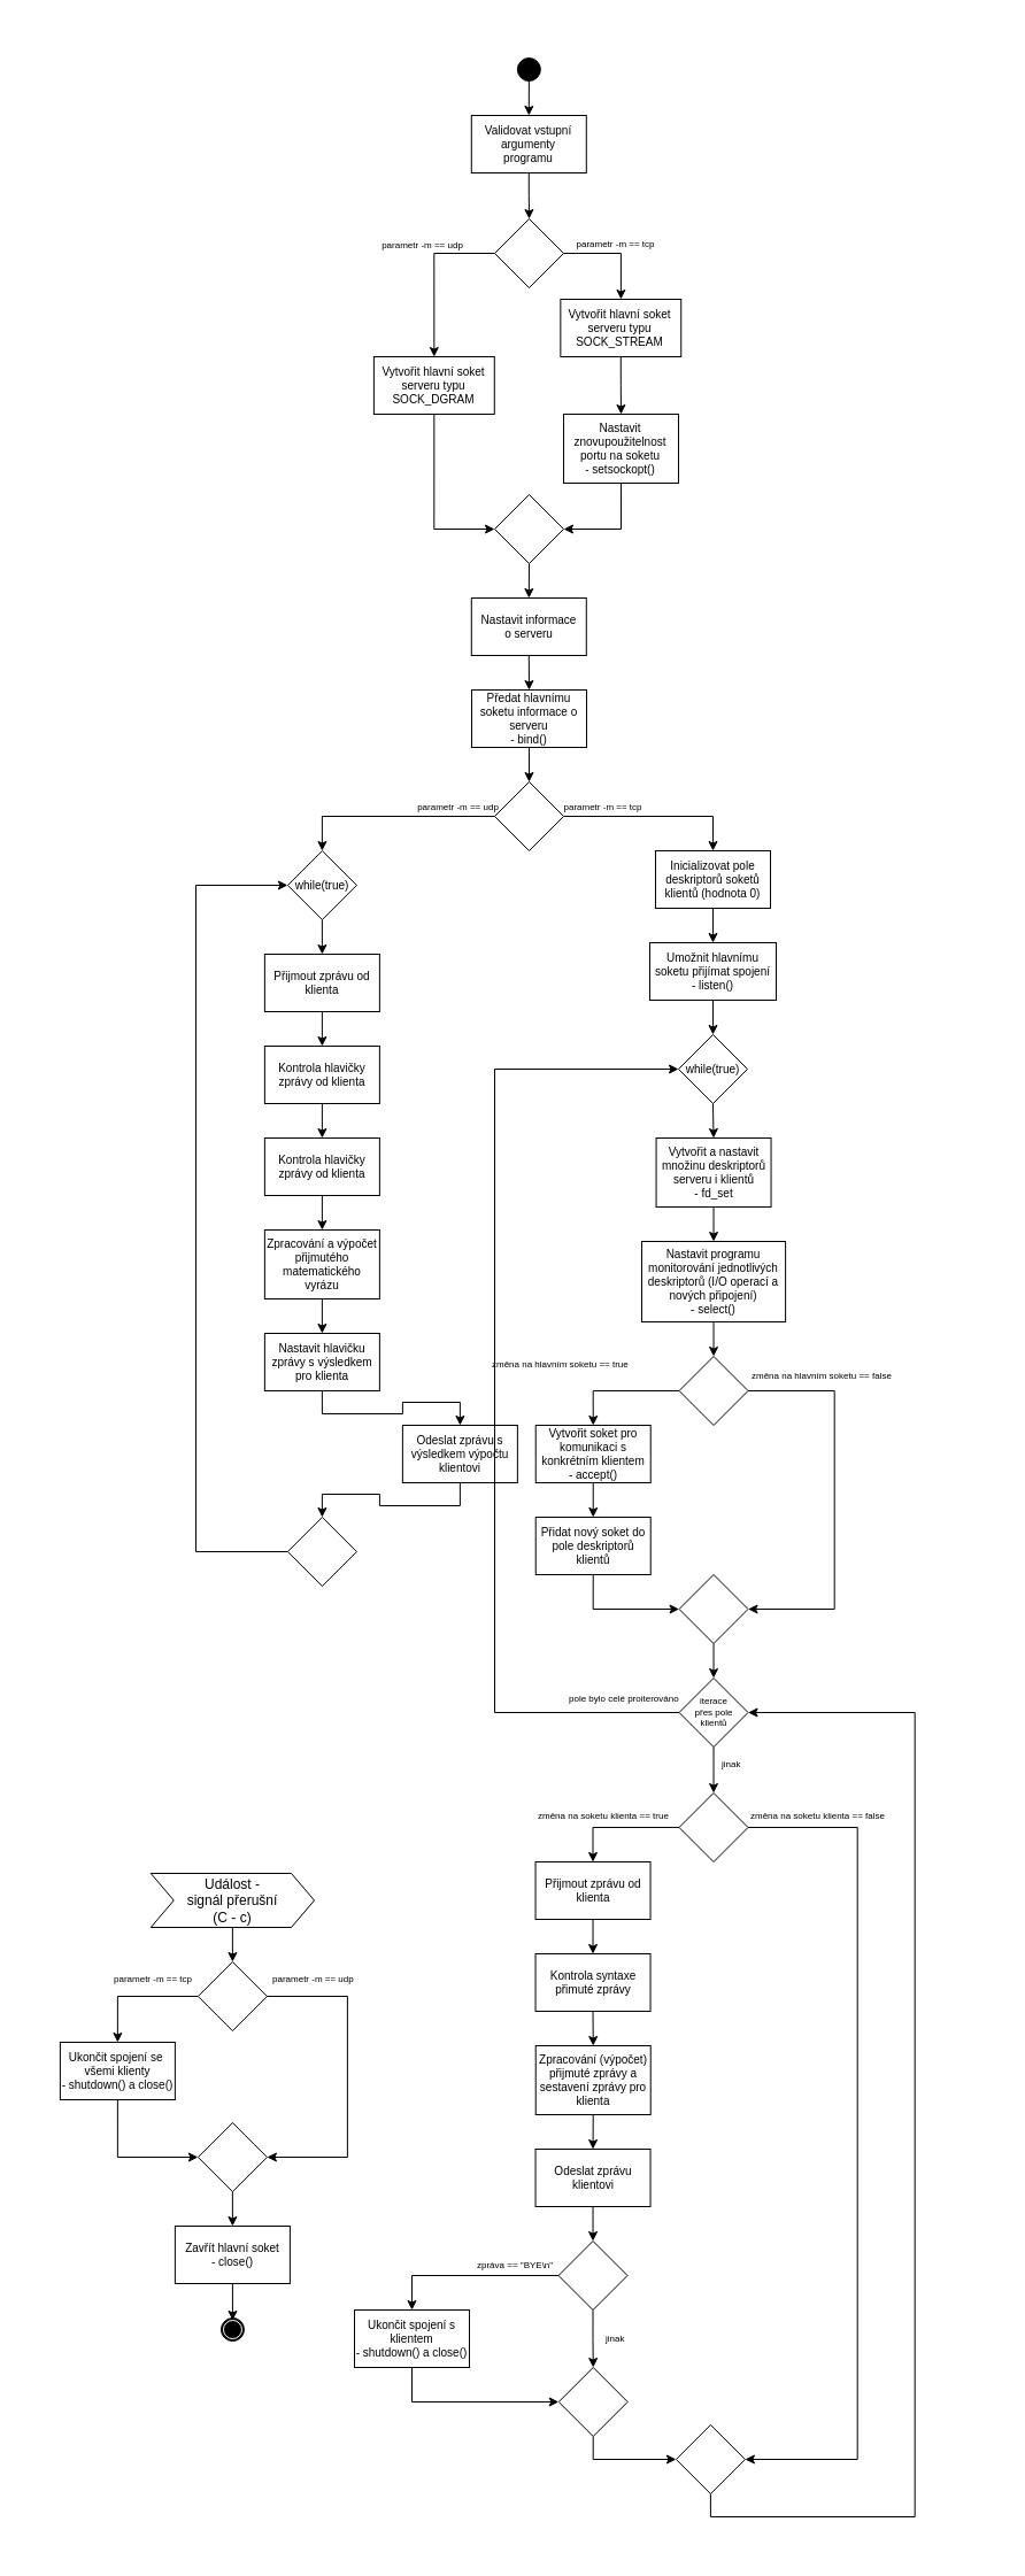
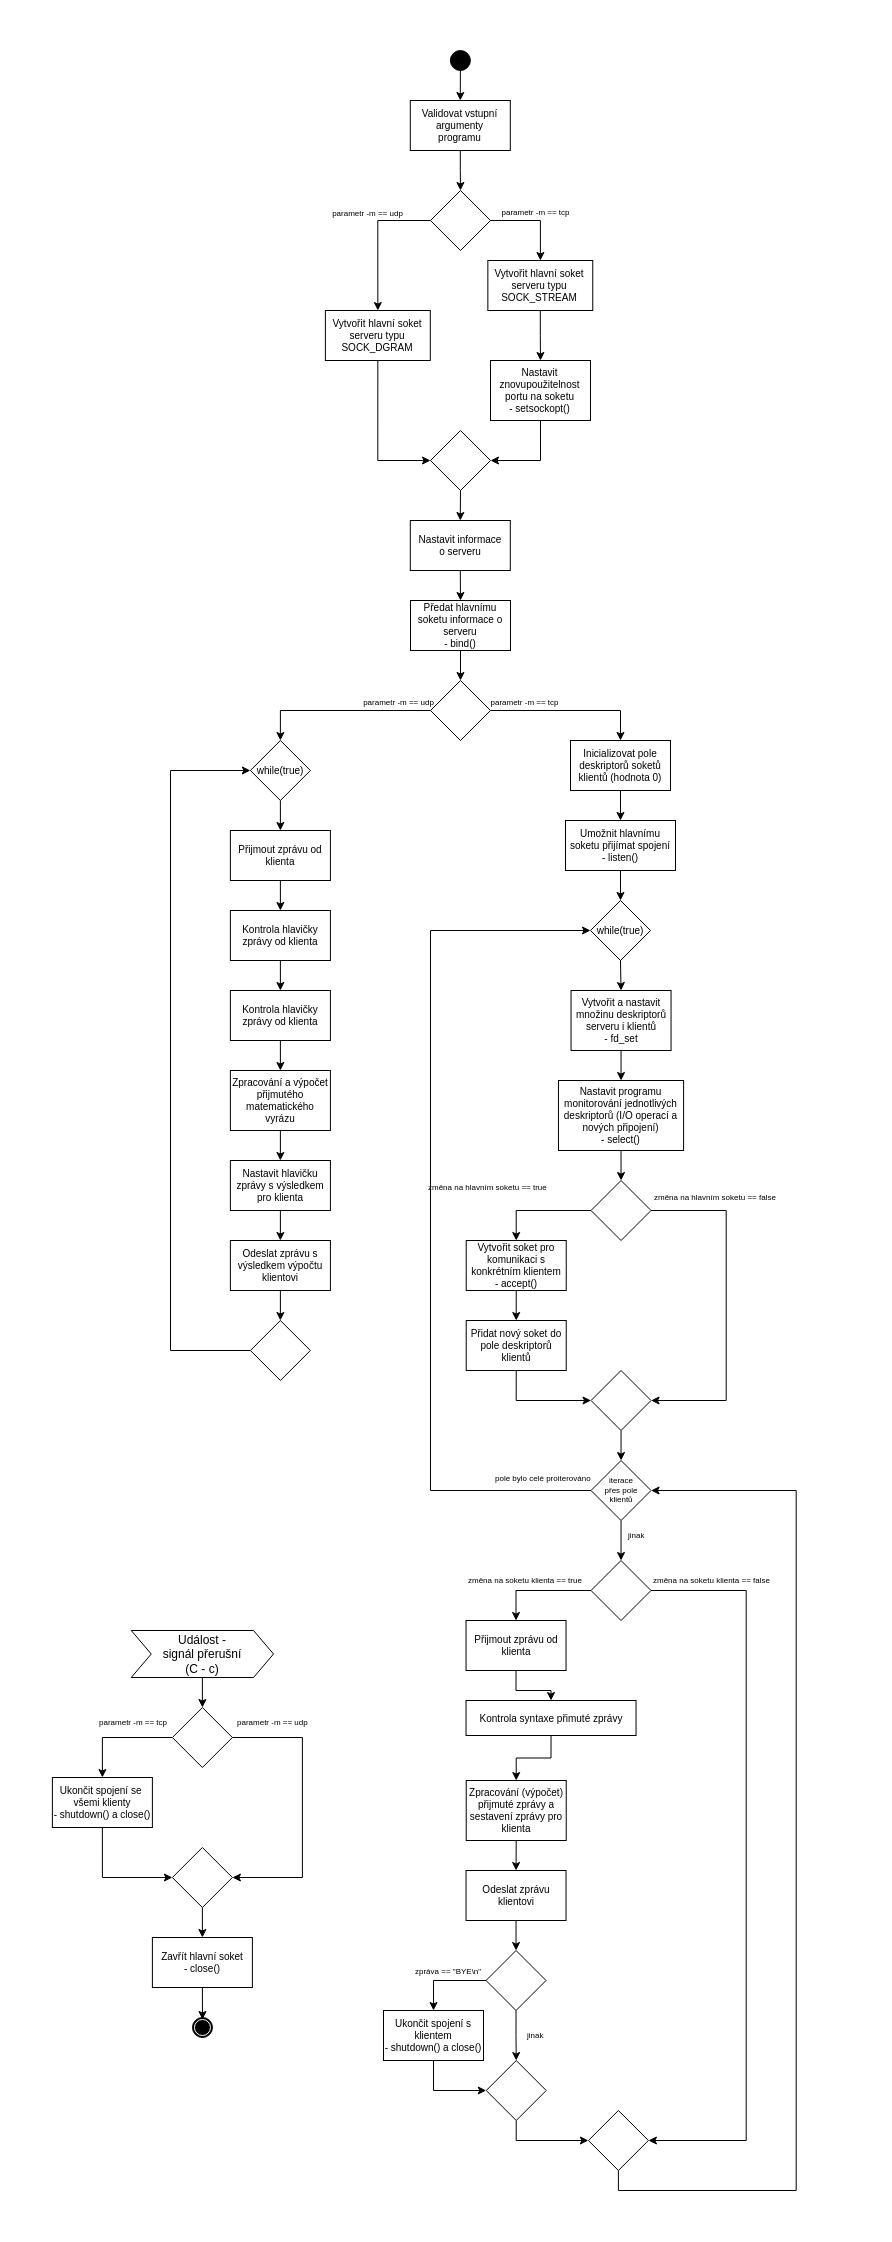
- <mxCell id="48" value="Odeslat zprávu s výsledkem výpočtu klientovi" style="rounded=0;whiteSpace=wrap;html=1;fontSize=10;" vertex="1" parent="1"><mxGeometry x="349.89" y="1240" width="100" height="50" as="geometry" /></mxCell>
+ <mxCell id="48" value="Odeslat zprávu s výsledkem výpočtu klientovi" style="rounded=0;whiteSpace=wrap;html=1;fontSize=10;" vertex="1" parent="1"><mxGeometry x="229.89" y="1240" width="100" height="50" as="geometry" /></mxCell>
- <mxCell id="84" value="Kontrola syntaxe přimuté zprávy" style="rounded=0;whiteSpace=wrap;html=1;fontSize=10;" vertex="1" parent="1"><mxGeometry x="465.54" y="1700" width="100" height="50" as="geometry" /></mxCell>
+ <mxCell id="84" value="Kontrola syntaxe přimuté zprávy" style="rounded=0;whiteSpace=wrap;html=1;fontSize=10;" vertex="1" parent="1"><mxGeometry x="465.54" y="1700" width="170" height="35" as="geometry" /></mxCell>
- <mxCell id="93" value="&lt;div&gt;Ukončit spojení s klientem&lt;/div&gt;&lt;div&gt;- shutdown() a close()&lt;br&gt;&lt;/div&gt;" style="rounded=0;whiteSpace=wrap;html=1;fontSize=10;" vertex="1" parent="1"><mxGeometry x="308" y="2010" width="100" height="50" as="geometry" /></mxCell>
+ <mxCell id="93" value="&lt;div&gt;Ukončit spojení s klientem&lt;/div&gt;&lt;div&gt;- shutdown() a close()&lt;br&gt;&lt;/div&gt;" style="rounded=0;whiteSpace=wrap;html=1;fontSize=10;" vertex="1" parent="1"><mxGeometry x="383" y="2010" width="100" height="50" as="geometry" /></mxCell>
